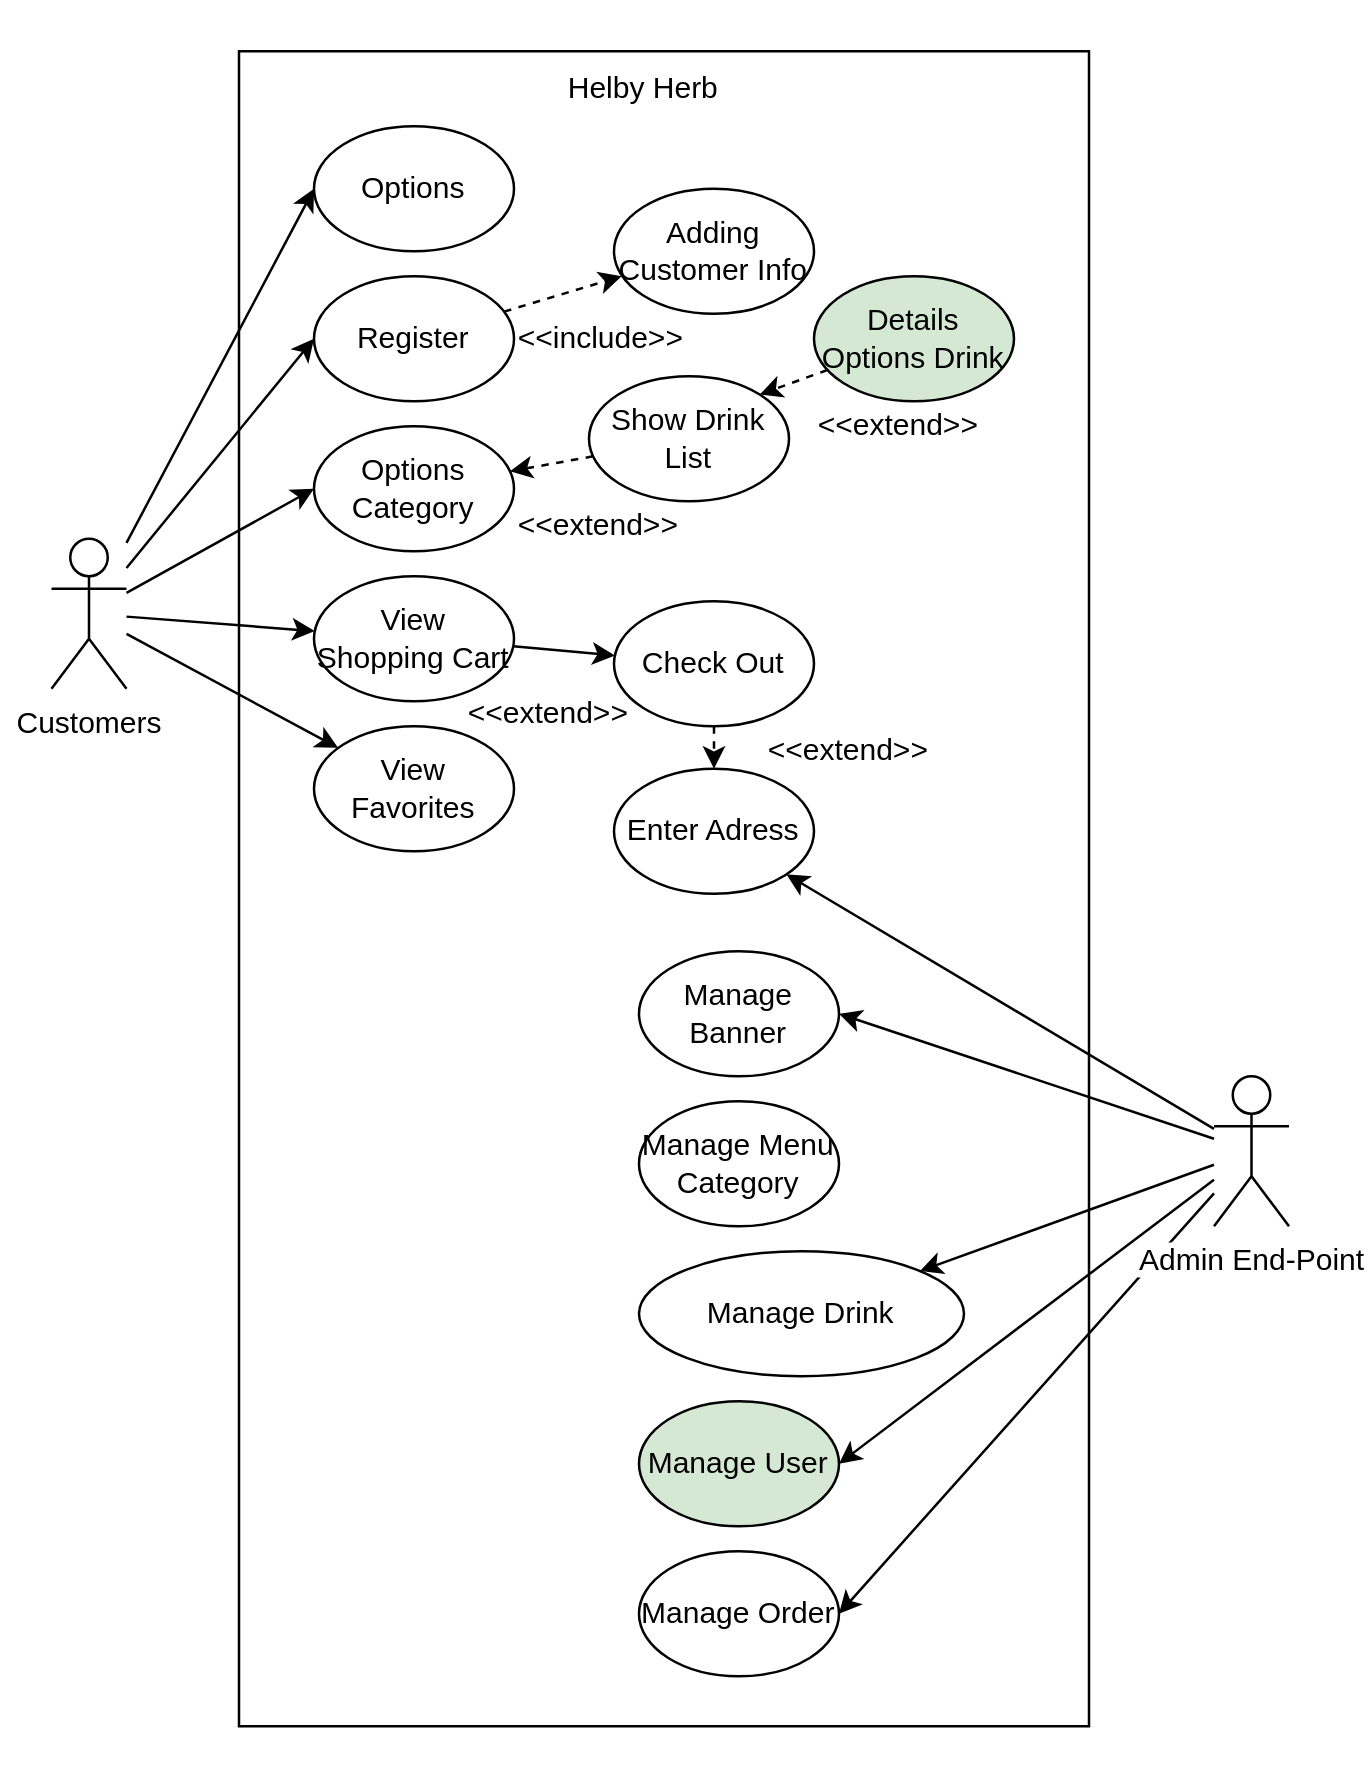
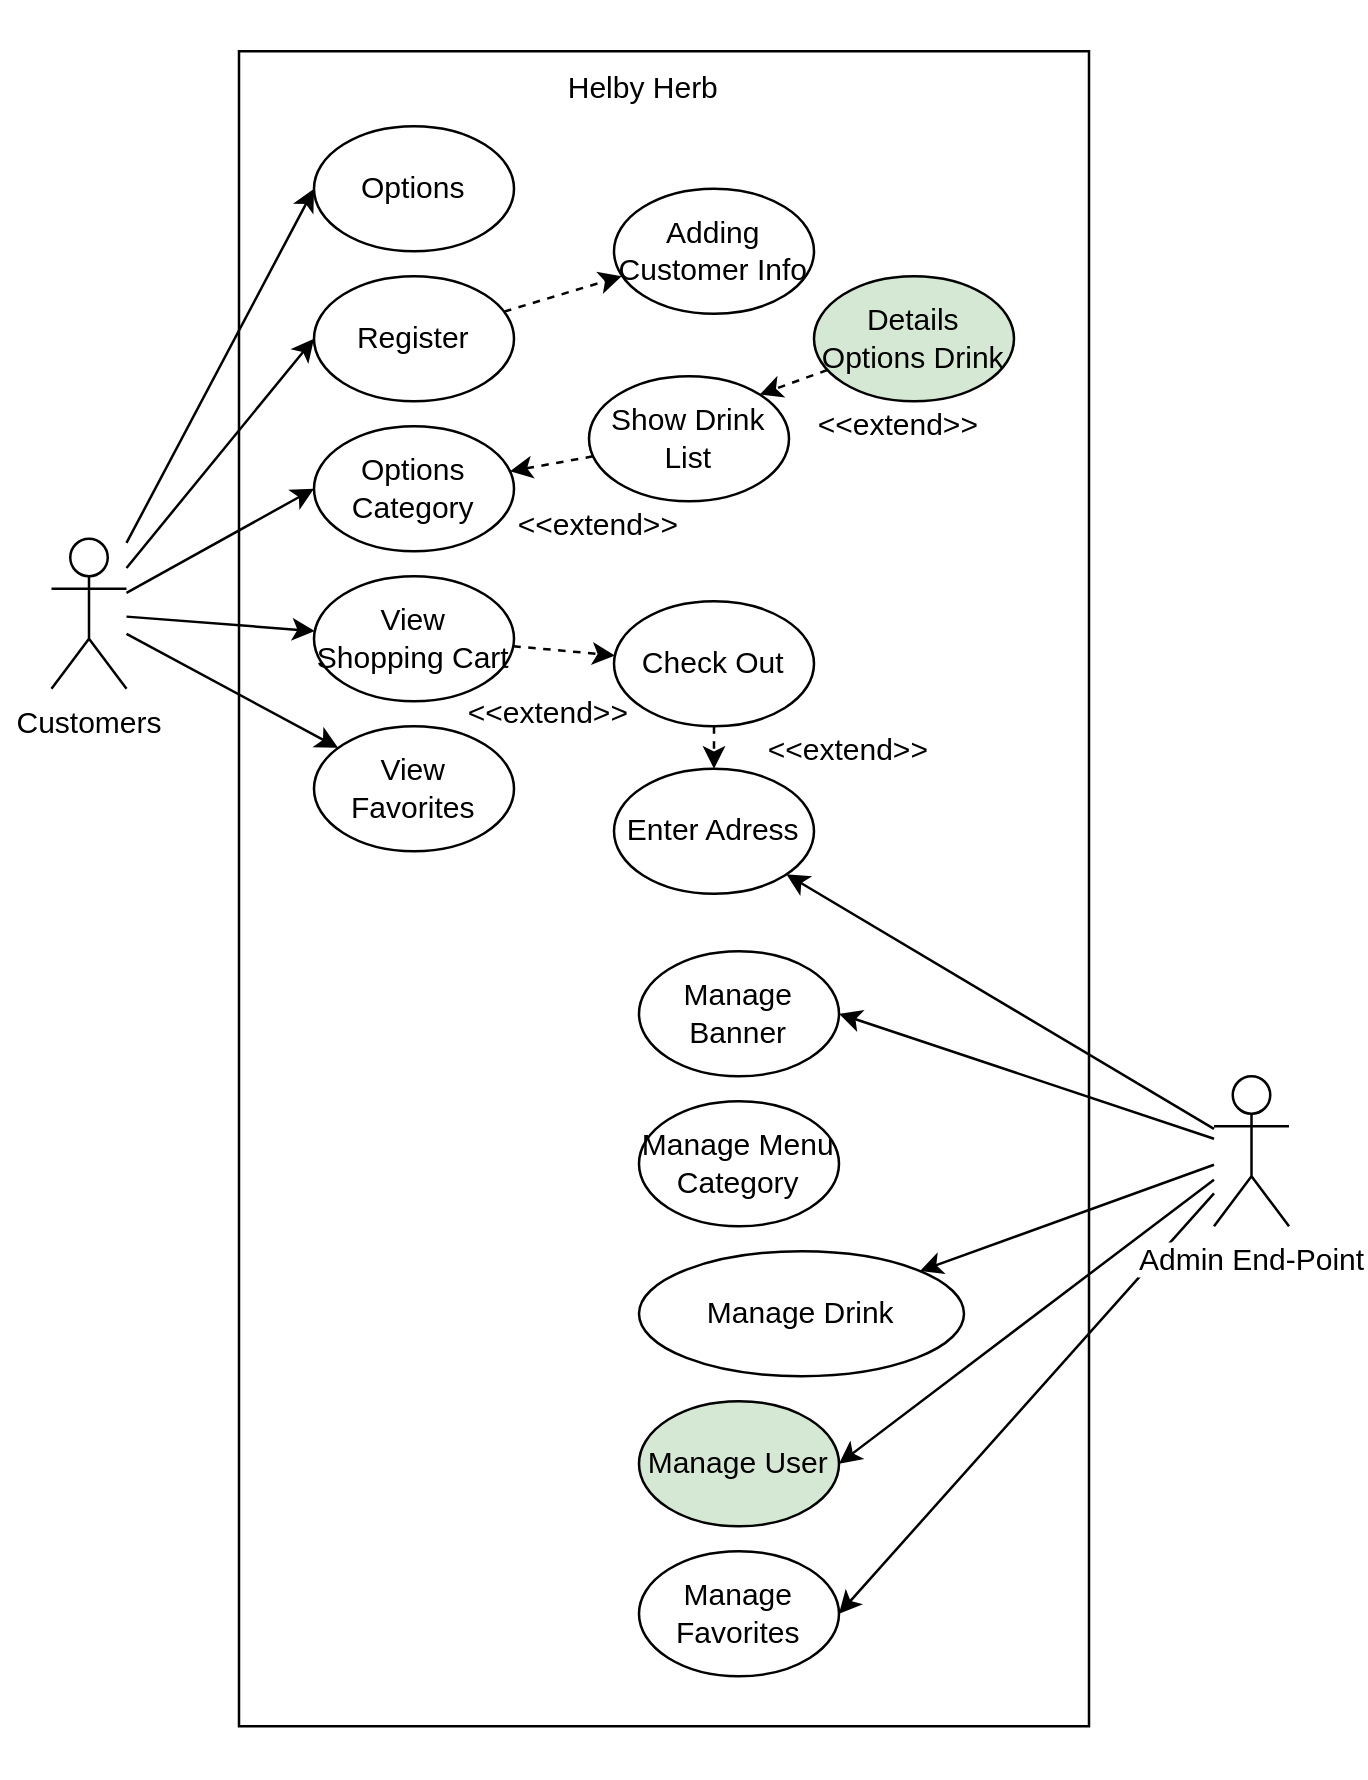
- <mxCell id="22" value="&amp;lt;&amp;lt;include&amp;gt;&amp;gt;" style="text;html=1;resizable=0;points=[];autosize=1;align=left;verticalAlign=top;spacingTop=-4;" vertex="1" parent="1"><mxGeometry x="205" y="125" width="80" height="20" as="geometry" /></mxCell>
- <mxCell id="24" value="" style="edgeStyle=none;rounded=0;orthogonalLoop=1;jettySize=auto;html=1;dashed=0;" edge="1" parent="1" source="25" target="28"><mxGeometry relative="1" as="geometry" /></mxCell>
+ <mxCell id="24" value="" style="edgeStyle=none;rounded=0;orthogonalLoop=1;jettySize=auto;html=1;dashed=1;" edge="1" parent="1" source="25" target="28"><mxGeometry relative="1" as="geometry" /></mxCell>
- <mxCell id="39" value="Manage Order" style="ellipse;whiteSpace=wrap;html=1;" vertex="1" parent="1"><mxGeometry x="255" y="620" width="80" height="50" as="geometry" /></mxCell>
+ <mxCell id="39" value="Manage Favorites" style="ellipse;whiteSpace=wrap;html=1;" vertex="1" parent="1"><mxGeometry x="255" y="620" width="80" height="50" as="geometry" /></mxCell>
